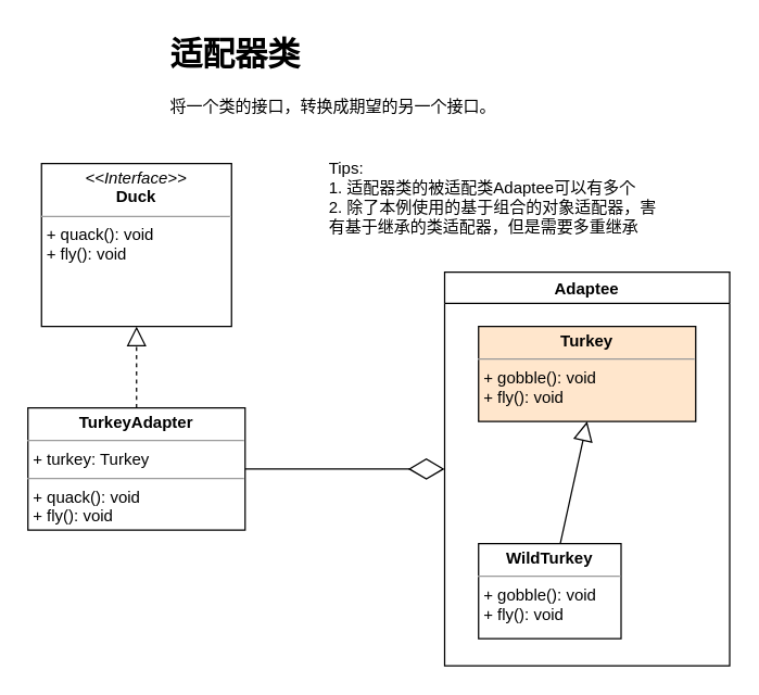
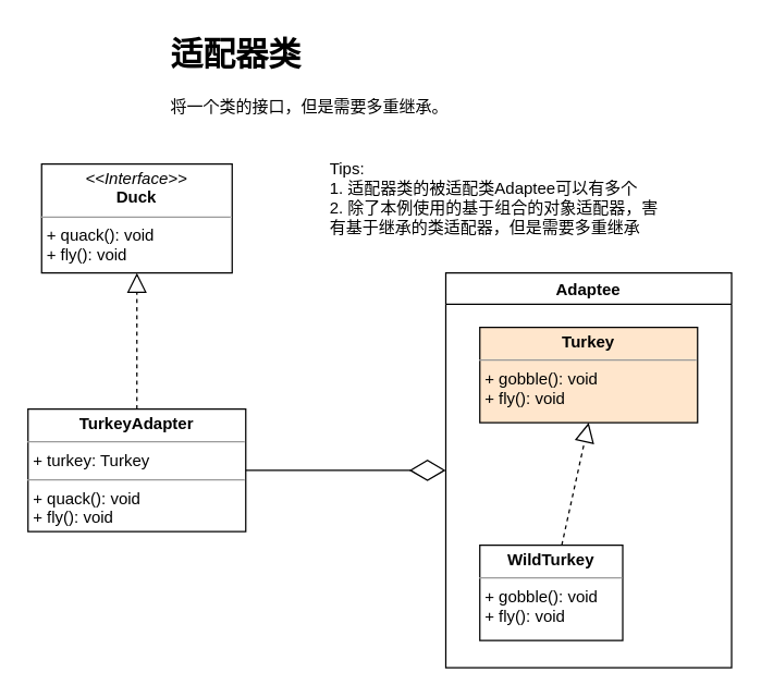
- <mxCell id="11" value="&lt;h1&gt;适配器类&lt;/h1&gt;&lt;p&gt;将一个类的接口，转换成期望的另一个接口。&lt;/p&gt;" style="text;html=1;strokeColor=none;fillColor=none;spacing=5;spacingTop=-20;whiteSpace=wrap;overflow=hidden;rounded=0;" vertex="1" parent="1"><mxGeometry x="120" y="20" width="350" height="70" as="geometry" /></mxCell>
+ <mxCell id="11" value="&lt;h1&gt;适配器类&lt;/h1&gt;&lt;p&gt;将一个类的接口，但是需要多重继承。&lt;/p&gt;" style="text;html=1;strokeColor=none;fillColor=none;spacing=5;spacingTop=-20;whiteSpace=wrap;overflow=hidden;rounded=0;" vertex="1" parent="1"><mxGeometry x="120" y="20" width="350" height="70" as="geometry" /></mxCell>
- <mxCell id="2" value="&lt;p style=&quot;margin: 0px ; margin-top: 4px ; text-align: center&quot;&gt;&lt;i&gt;&amp;lt;&amp;lt;Interface&amp;gt;&amp;gt;&lt;/i&gt;&lt;br&gt;&lt;b&gt;Duck&lt;/b&gt;&lt;/p&gt;&lt;hr size=&quot;1&quot;&gt;&lt;p style=&quot;margin: 0px ; margin-left: 4px&quot;&gt;+ quack(): void&lt;br&gt;+ fly(): void&lt;/p&gt;" style="verticalAlign=top;align=left;overflow=fill;fontSize=12;fontFamily=Helvetica;html=1;" vertex="1" parent="1"><mxGeometry x="30" y="120" width="140" height="120" as="geometry" /></mxCell>
+ <mxCell id="2" value="&lt;p style=&quot;margin: 0px ; margin-top: 4px ; text-align: center&quot;&gt;&lt;i&gt;&amp;lt;&amp;lt;Interface&amp;gt;&amp;gt;&lt;/i&gt;&lt;br&gt;&lt;b&gt;Duck&lt;/b&gt;&lt;/p&gt;&lt;hr size=&quot;1&quot;&gt;&lt;p style=&quot;margin: 0px ; margin-left: 4px&quot;&gt;+ quack(): void&lt;br&gt;+ fly(): void&lt;/p&gt;" style="verticalAlign=top;align=left;overflow=fill;fontSize=12;fontFamily=Helvetica;html=1;" vertex="1" parent="1"><mxGeometry x="30" y="120" width="140" height="80" as="geometry" /></mxCell>
- <mxCell id="8" value="" style="endArrow=block;dashed=0;endFill=0;endSize=12;html=1;rounded=0;entryX=0.5;entryY=1;entryDx=0;entryDy=0;" edge="1" parent="5" source="7" target="6"><mxGeometry width="160" relative="1" as="geometry"><mxPoint x="-260" y="220" as="sourcePoint" /><mxPoint x="-100" y="220" as="targetPoint" /></mxGeometry></mxCell>
+ <mxCell id="8" value="" style="endArrow=block;dashed=1;endFill=0;endSize=12;html=1;rounded=0;entryX=0.5;entryY=1;entryDx=0;entryDy=0;" edge="1" parent="5" source="7" target="6"><mxGeometry width="160" relative="1" as="geometry"><mxPoint x="-260" y="220" as="sourcePoint" /><mxPoint x="-100" y="220" as="targetPoint" /></mxGeometry></mxCell>
